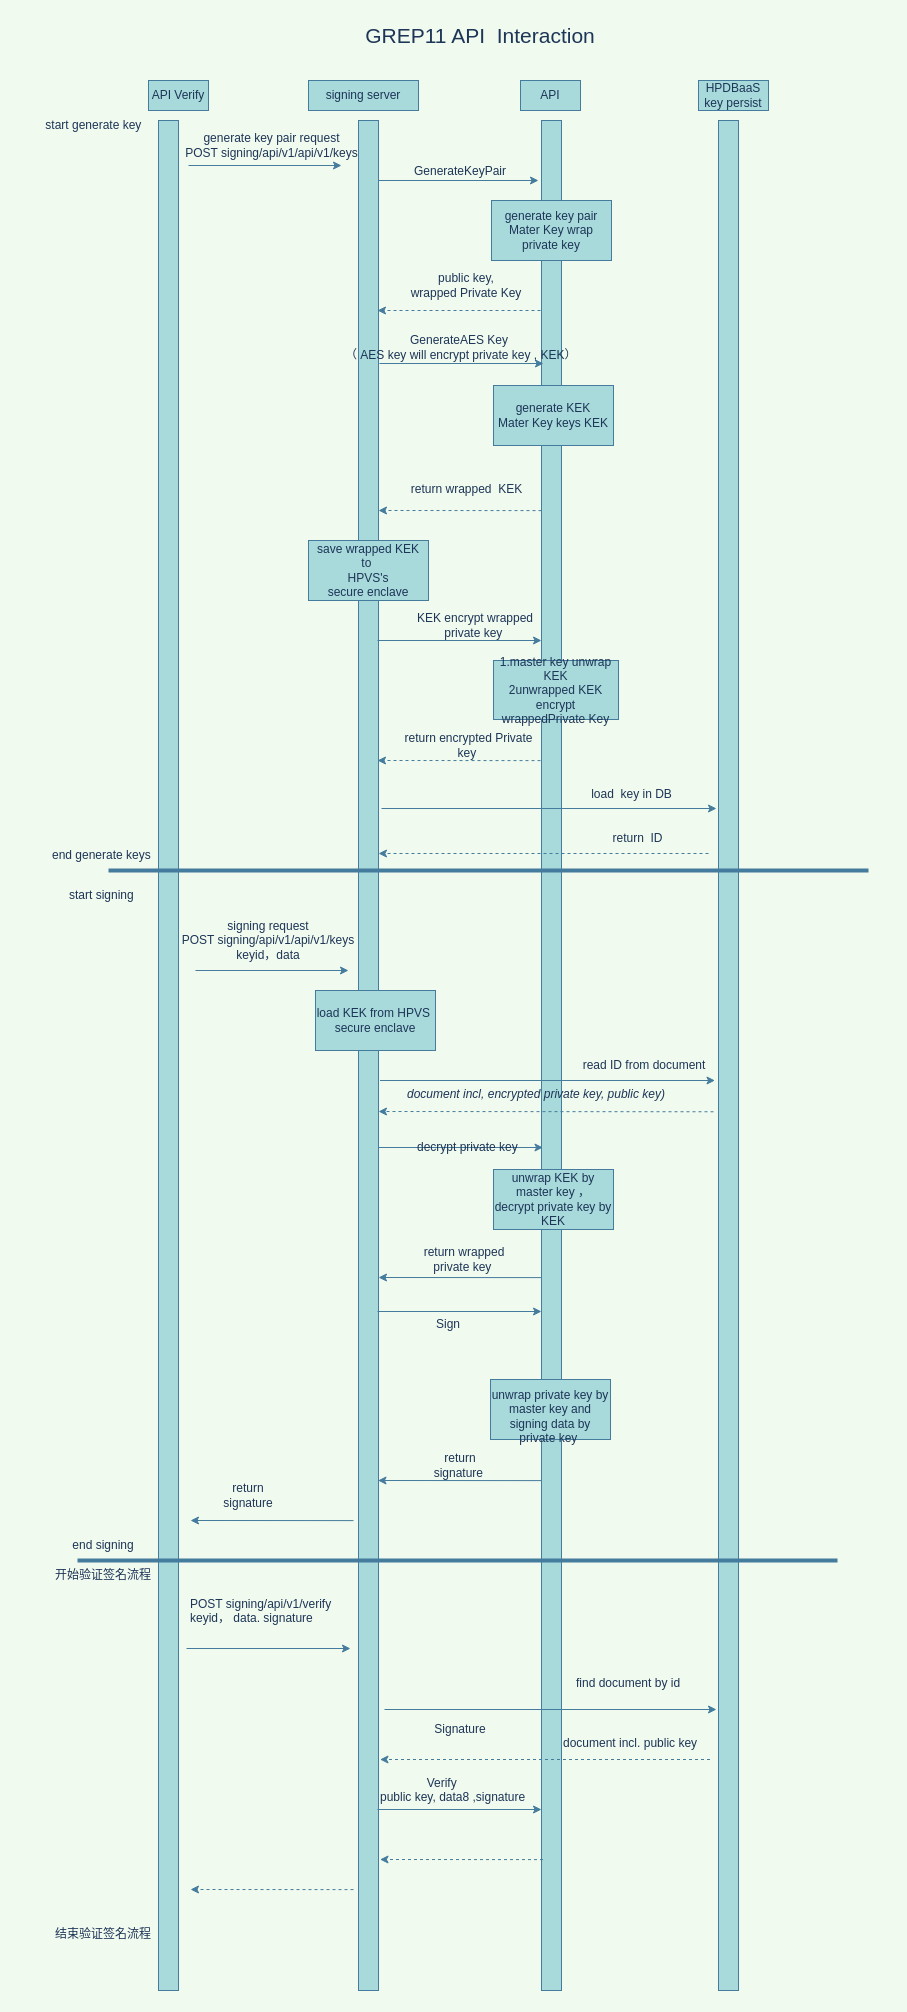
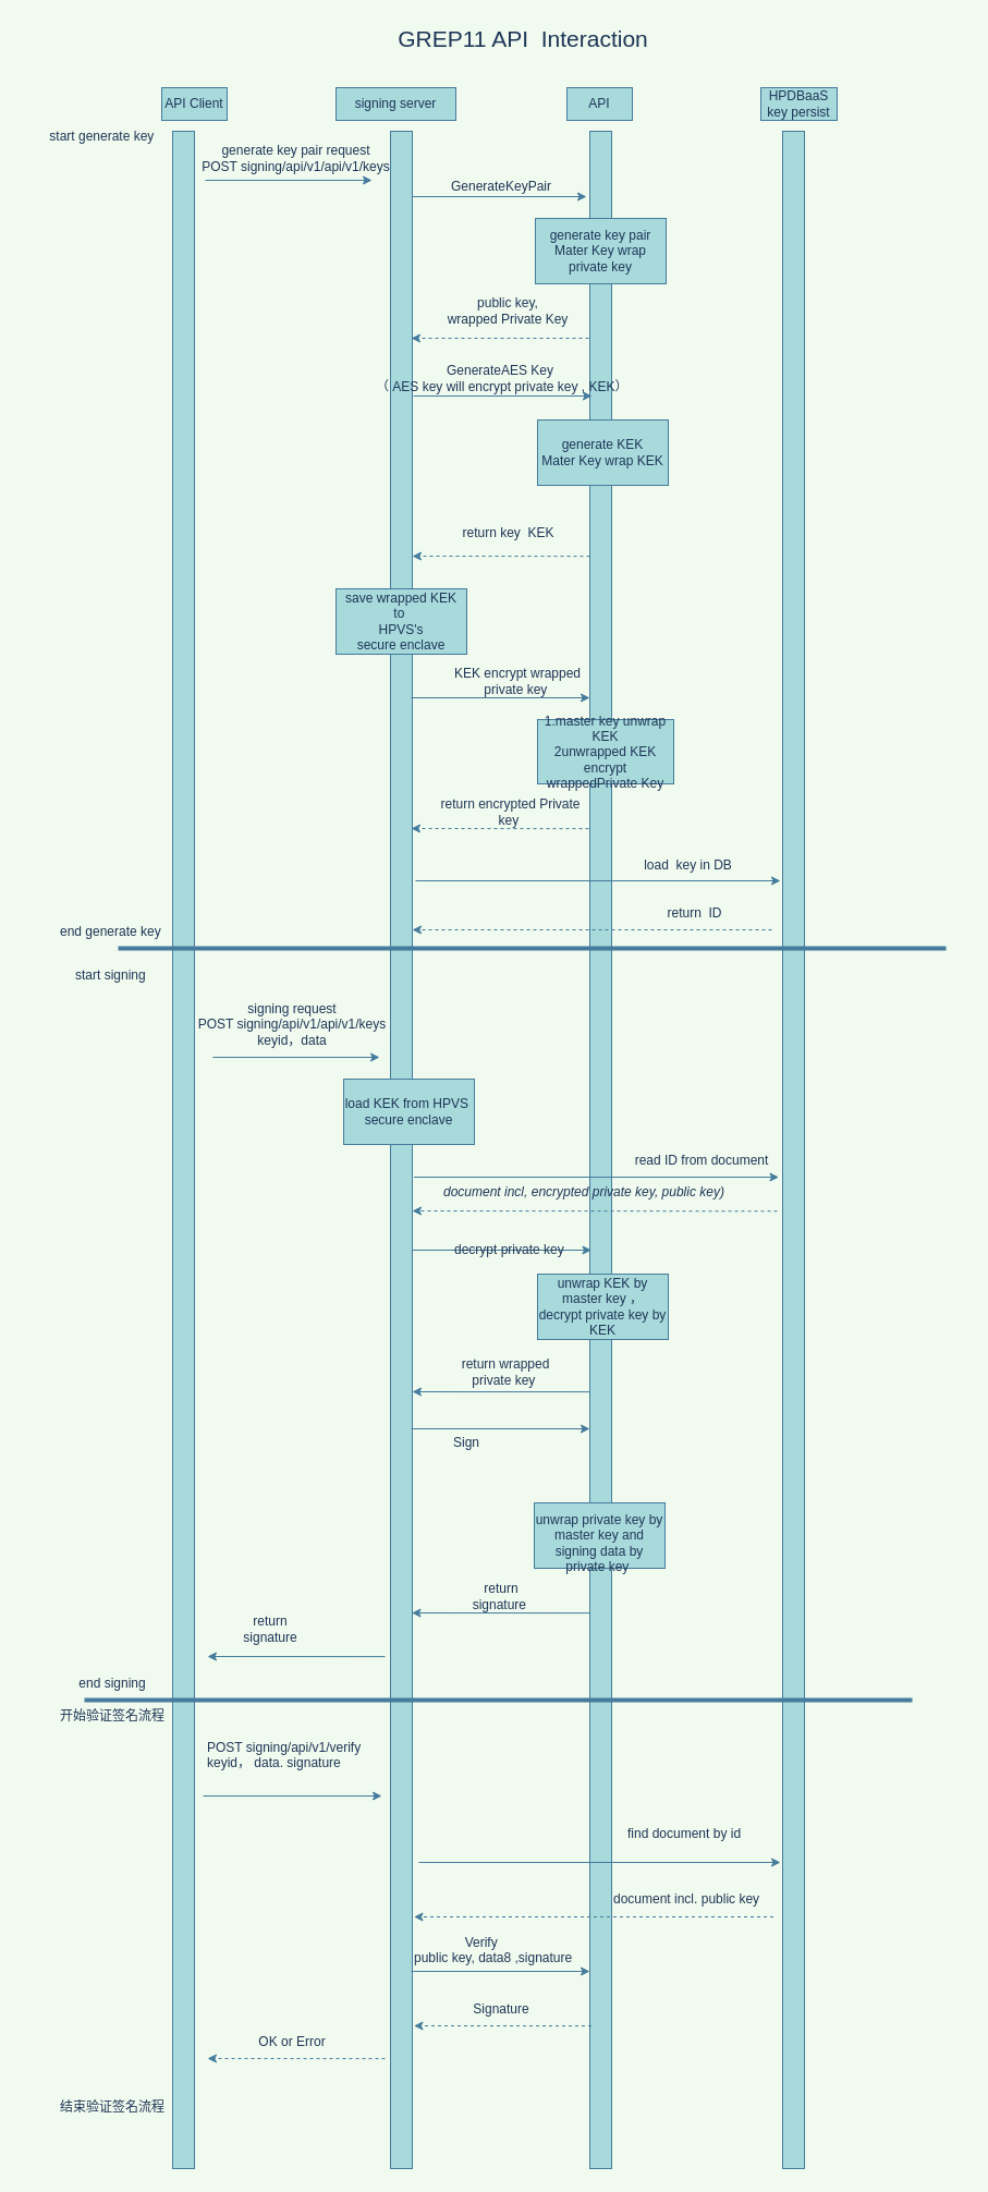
- <mxCell id="2" value="API Verify" style="text;html=1;strokeColor=#457B9D;fillColor=#A8DADC;align=center;verticalAlign=middle;whiteSpace=wrap;rounded=0;fontColor=#1D3557;" vertex="1" parent="1"><mxGeometry x="148" y="80" width="60" height="30" as="geometry" /></mxCell>
+ <mxCell id="2" value="API Client" style="text;html=1;strokeColor=#457B9D;fillColor=#A8DADC;align=center;verticalAlign=middle;whiteSpace=wrap;rounded=0;fontColor=#1D3557;" vertex="1" parent="1"><mxGeometry x="148" y="80" width="60" height="30" as="geometry" /></mxCell>
- <mxCell id="20" value="generate KEK&lt;br&gt;Mater Key keys KEK" style="rounded=0;whiteSpace=wrap;html=1;fontColor=#1D3557;strokeColor=#457B9D;fillColor=#A8DADC;" vertex="1" parent="1"><mxGeometry x="493" y="385" width="120" height="60" as="geometry" /></mxCell>
+ <mxCell id="20" value="generate KEK&lt;br&gt;Mater Key wrap KEK" style="rounded=0;whiteSpace=wrap;html=1;fontColor=#1D3557;strokeColor=#457B9D;fillColor=#A8DADC;" vertex="1" parent="1"><mxGeometry x="493" y="385" width="120" height="60" as="geometry" /></mxCell>
- <mxCell id="21" value="return wrapped&amp;nbsp; KEK" style="text;html=1;strokeColor=none;fillColor=none;align=center;verticalAlign=middle;whiteSpace=wrap;rounded=0;fontColor=#1D3557;" vertex="1" parent="1"><mxGeometry x="339.5" y="474" width="253" height="30" as="geometry" /></mxCell>
+ <mxCell id="21" value="return key&amp;nbsp; KEK" style="text;html=1;strokeColor=none;fillColor=none;align=center;verticalAlign=middle;whiteSpace=wrap;rounded=0;fontColor=#1D3557;" vertex="1" parent="1"><mxGeometry x="339.5" y="474" width="253" height="30" as="geometry" /></mxCell>
- <mxCell id="36" value="end generate keys&amp;nbsp;" style="text;html=1;strokeColor=none;fillColor=none;align=center;verticalAlign=middle;whiteSpace=wrap;rounded=0;fontColor=#1D3557;" vertex="1" parent="1"><mxGeometry x="28" y="840" width="150" height="30" as="geometry" /></mxCell>
+ <mxCell id="36" value="end generate key&amp;nbsp;" style="text;html=1;strokeColor=none;fillColor=none;align=center;verticalAlign=middle;whiteSpace=wrap;rounded=0;fontColor=#1D3557;" vertex="1" parent="1"><mxGeometry x="28" y="840" width="150" height="30" as="geometry" /></mxCell>
- <mxCell id="48" value="Sign" style="text;html=1;strokeColor=none;fillColor=none;align=center;verticalAlign=middle;whiteSpace=wrap;rounded=0;fontColor=#1D3557;" vertex="1" parent="1"><mxGeometry x="418" y="1309" width="60" height="29" as="geometry" /></mxCell>
+ <mxCell id="48" value="Sign" style="text;html=1;strokeColor=none;fillColor=none;align=center;verticalAlign=middle;whiteSpace=wrap;rounded=0;fontColor=#1D3557;" vertex="1" parent="1"><mxGeometry x="398" y="1309" width="60" height="29" as="geometry" /></mxCell>
- <mxCell id="71" value="Signature" style="text;html=1;strokeColor=none;fillColor=none;align=center;verticalAlign=middle;whiteSpace=wrap;rounded=0;fontColor=#1D3557;" vertex="1" parent="1"><mxGeometry x="410" y="1714" width="100" height="30" as="geometry" /></mxCell>
+ <mxCell id="71" value="Signature" style="text;html=1;strokeColor=none;fillColor=none;align=center;verticalAlign=middle;whiteSpace=wrap;rounded=0;fontColor=#1D3557;" vertex="1" parent="1"><mxGeometry x="410" y="1829" width="100" height="30" as="geometry" /></mxCell>
+ <mxCell id="67" value="OK or Error" style="text;html=1;strokeColor=none;fillColor=none;align=center;verticalAlign=middle;whiteSpace=wrap;rounded=0;fontColor=#1D3557;" vertex="1" parent="1"><mxGeometry x="218" y="1859" width="100" height="30" as="geometry" /></mxCell>
